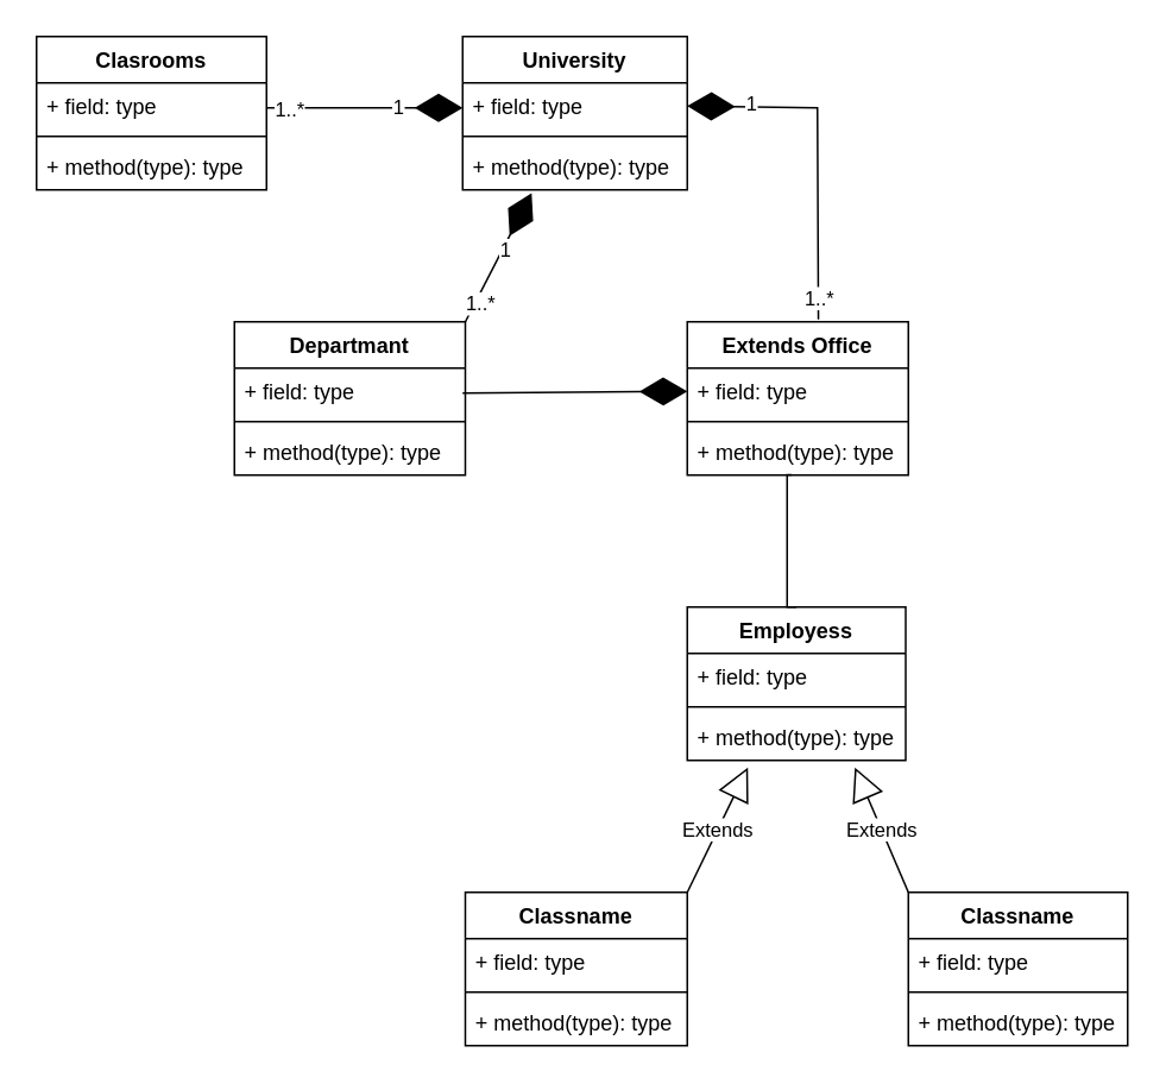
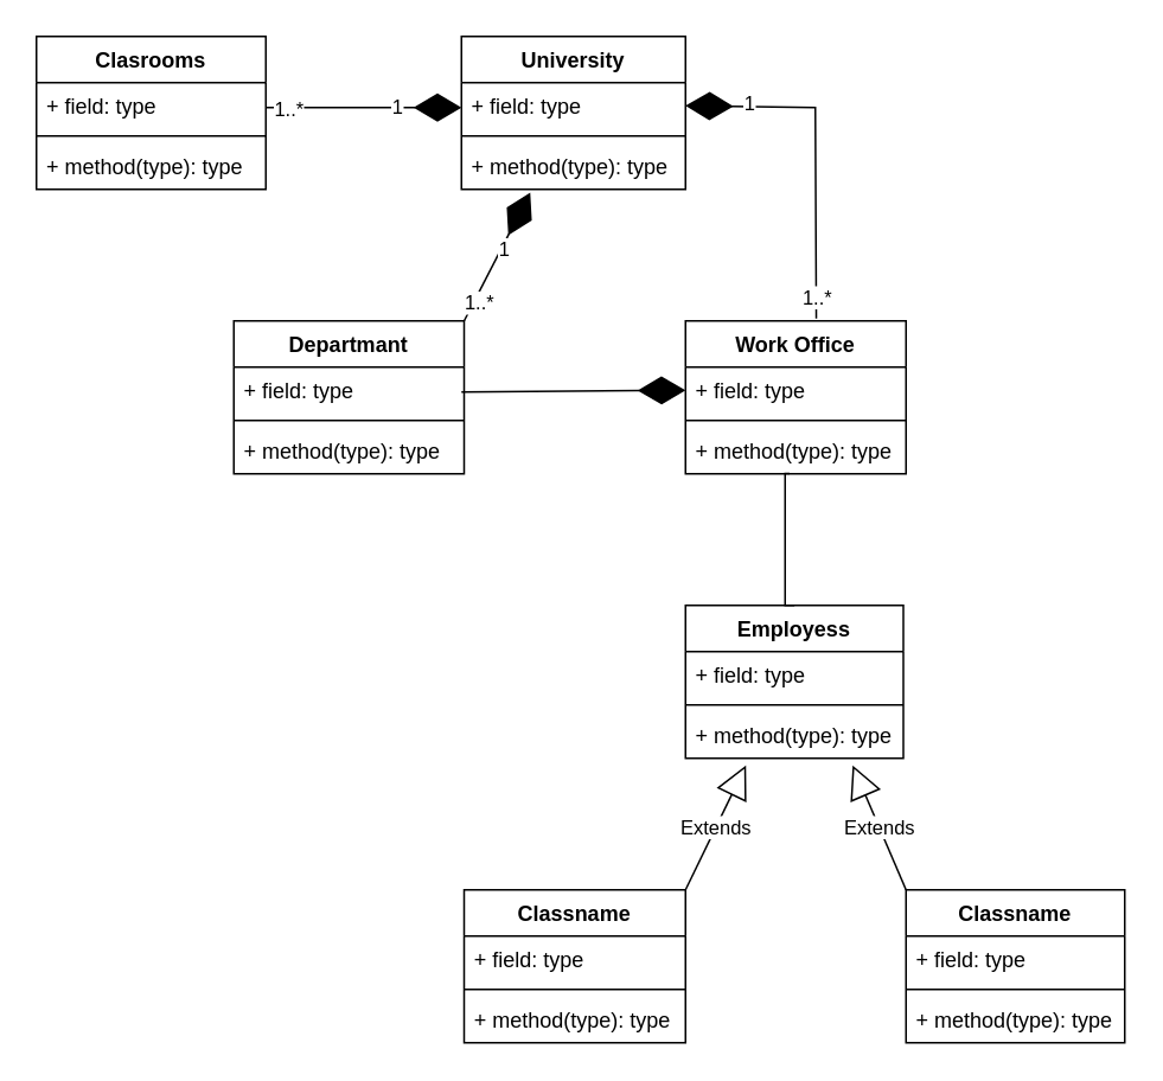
- <mxCell id="19" value="Extends Office" style="swimlane;fontStyle=1;align=center;verticalAlign=top;childLayout=stackLayout;horizontal=1;startSize=26;horizontalStack=0;resizeParent=1;resizeParentMax=0;resizeLast=0;collapsible=1;marginBottom=0;" vertex="1" parent="1"><mxGeometry x="385" y="180" width="124" height="86" as="geometry" /></mxCell>
+ <mxCell id="19" value="Work Office" style="swimlane;fontStyle=1;align=center;verticalAlign=top;childLayout=stackLayout;horizontal=1;startSize=26;horizontalStack=0;resizeParent=1;resizeParentMax=0;resizeLast=0;collapsible=1;marginBottom=0;" vertex="1" parent="1"><mxGeometry x="385" y="180" width="124" height="86" as="geometry" /></mxCell>
